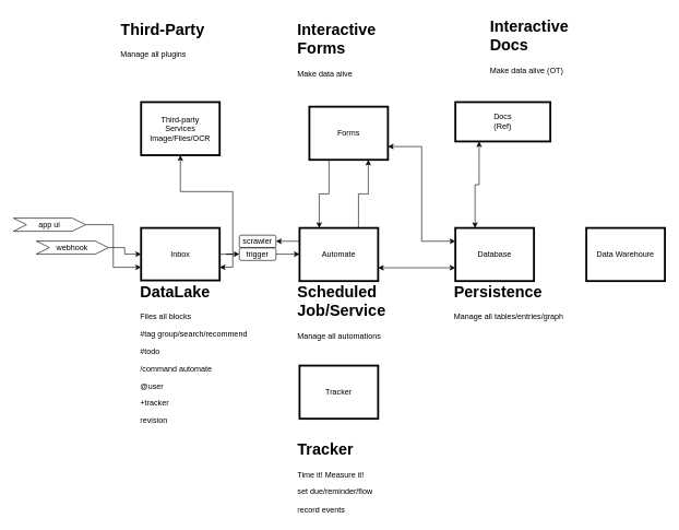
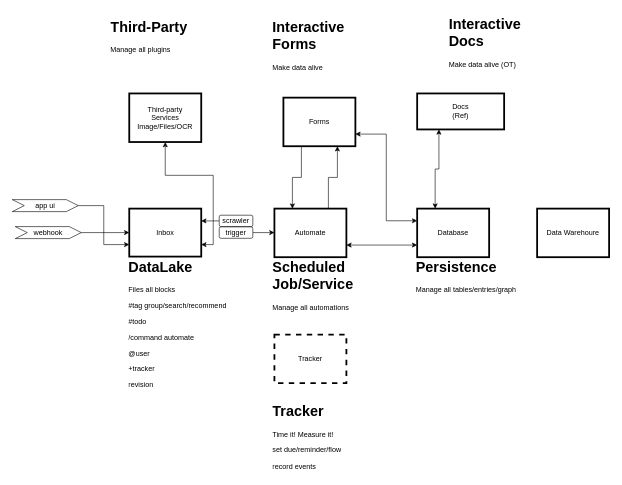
+ <mxCell id="14" style="edgeStyle=orthogonalEdgeStyle;rounded=0;orthogonalLoop=1;jettySize=auto;html=1;exitX=0;exitY=0.5;exitDx=0;exitDy=0;entryX=1;entryY=0.25;entryDx=0;entryDy=0;" edge="1" parent="1" source="15" target="4"><mxGeometry relative="1" as="geometry" /></mxCell>
- <mxCell id="10" style="edgeStyle=orthogonalEdgeStyle;rounded=0;orthogonalLoop=1;jettySize=auto;html=1;exitX=0;exitY=0.25;exitDx=0;exitDy=0;entryX=1;entryY=0.5;entryDx=0;entryDy=0;" edge="1" parent="1" source="13" target="15"><mxGeometry relative="1" as="geometry" /></mxCell>
- <mxCell id="7" value="webhook" style="shape=step;perimeter=stepPerimeter;whiteSpace=wrap;html=1;fixedSize=1;rounded=0;strokeWidth=1;" vertex="1" parent="1"><mxGeometry x="55" y="367" width="110" height="20" as="geometry" /></mxCell>
+ <mxCell id="7" value="webhook" style="shape=step;perimeter=stepPerimeter;whiteSpace=wrap;html=1;fixedSize=1;rounded=0;strokeWidth=1;" vertex="1" parent="1"><mxGeometry x="25" y="377" width="110" height="20" as="geometry" /></mxCell>
- <mxCell id="2" style="edgeStyle=orthogonalEdgeStyle;rounded=0;orthogonalLoop=1;jettySize=auto;html=1;exitX=1;exitY=0.5;exitDx=0;exitDy=0;" edge="1" parent="1" source="4" target="17"><mxGeometry relative="1" as="geometry" /></mxCell>
- <mxCell id="30" value="Tracker" style="rounded=0;whiteSpace=wrap;html=1;strokeWidth=3;" vertex="1" parent="1"><mxGeometry x="457" y="557" width="120" height="81" as="geometry" /></mxCell>
+ <mxCell id="30" value="Tracker" style="rounded=0;whiteSpace=wrap;html=1;strokeWidth=3;dashed=1;" vertex="1" parent="1"><mxGeometry x="457" y="557" width="120" height="81" as="geometry" /></mxCell>
